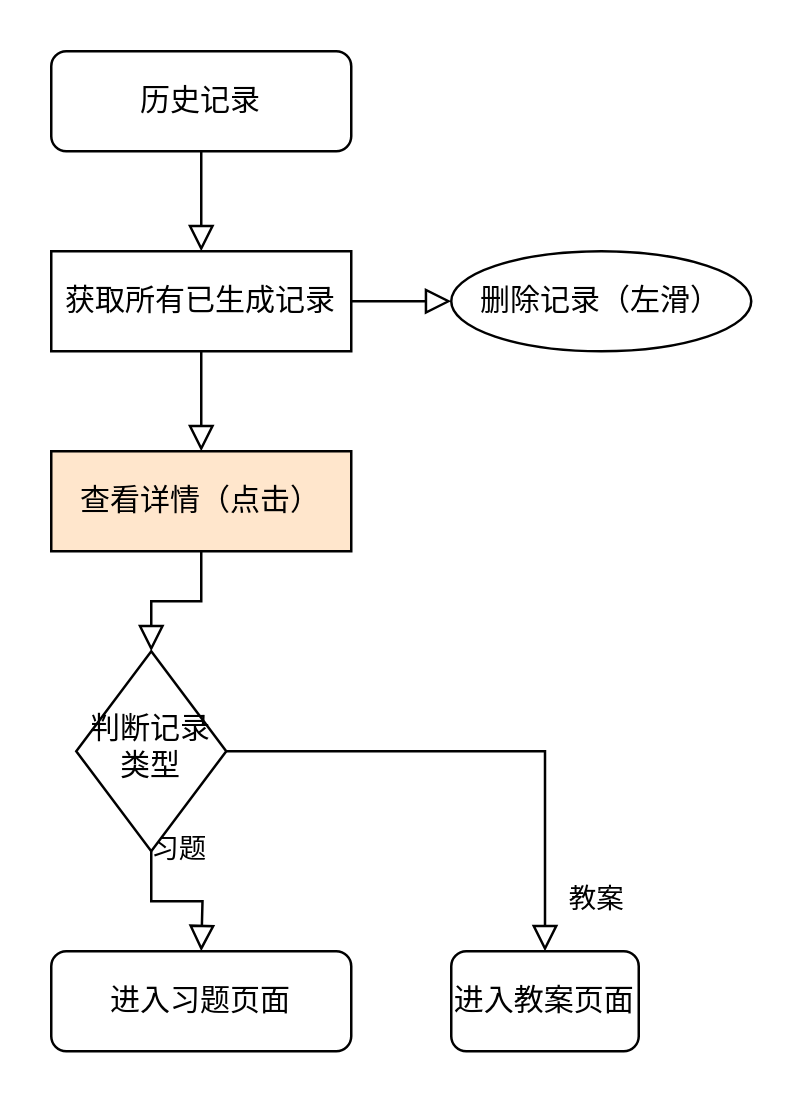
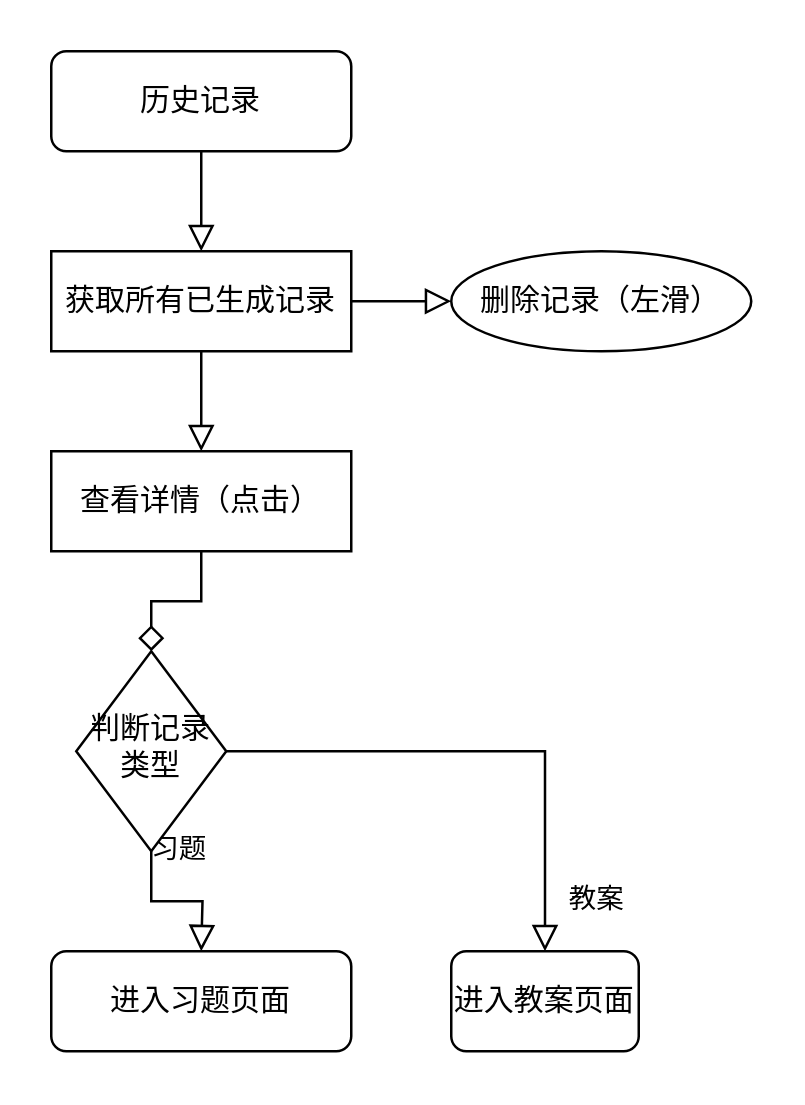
- <mxCell id="9" value="查看详情（点击）" style="rounded=0;whiteSpace=wrap;html=1;fontSize=12;glass=0;strokeWidth=1;shadow=0;fillColor=#ffe6cc;" vertex="1" parent="1"><mxGeometry x="20" y="180" width="120" height="40" as="geometry" /></mxCell>
+ <mxCell id="9" value="查看详情（点击）" style="rounded=0;whiteSpace=wrap;html=1;fontSize=12;glass=0;strokeWidth=1;shadow=0;" vertex="1" parent="1"><mxGeometry x="20" y="180" width="120" height="40" as="geometry" /></mxCell>
- <mxCell id="8" value="" style="edgeStyle=orthogonalEdgeStyle;rounded=0;orthogonalLoop=1;jettySize=auto;html=1;endArrow=block;endFill=0;endSize=8;" edge="1" parent="1" source="9" target="13"><mxGeometry relative="1" as="geometry" /></mxCell>
+ <mxCell id="8" value="" style="edgeStyle=orthogonalEdgeStyle;rounded=0;orthogonalLoop=1;jettySize=auto;html=1;endArrow=diamond;endFill=0;endSize=8;" edge="1" parent="1" source="9" target="13"><mxGeometry relative="1" as="geometry" /></mxCell>
